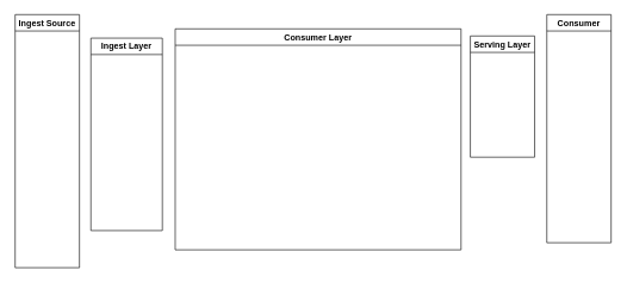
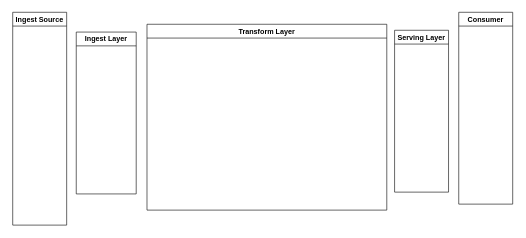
- <mxCell id="3" value="Consumer Layer" style="swimlane;whiteSpace=wrap;html=1;" vertex="1" parent="1"><mxGeometry x="244" y="40" width="400" height="310" as="geometry" /></mxCell>
+ <mxCell id="3" value="Transform Layer" style="swimlane;whiteSpace=wrap;html=1;" vertex="1" parent="1"><mxGeometry x="244" y="40" width="400" height="310" as="geometry" /></mxCell>
- <mxCell id="4" value="Serving Layer" style="swimlane;whiteSpace=wrap;html=1;" vertex="1" parent="1"><mxGeometry x="657" y="50" width="90" height="170" as="geometry" /></mxCell>
+ <mxCell id="4" value="Serving Layer" style="swimlane;whiteSpace=wrap;html=1;" vertex="1" parent="1"><mxGeometry x="657" y="50" width="90" height="270" as="geometry" /></mxCell>
